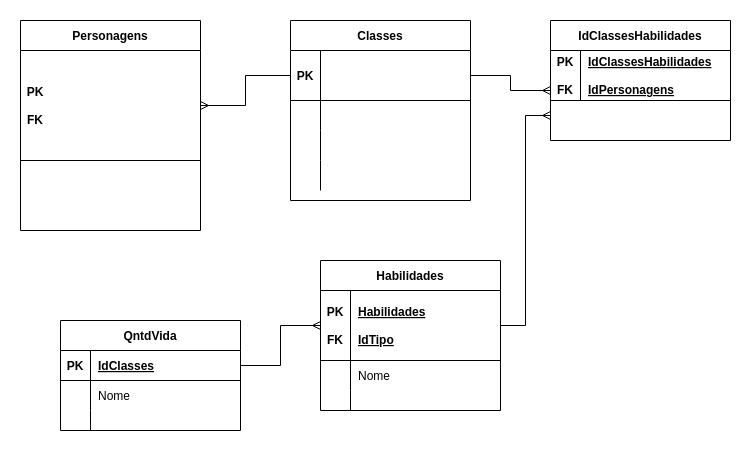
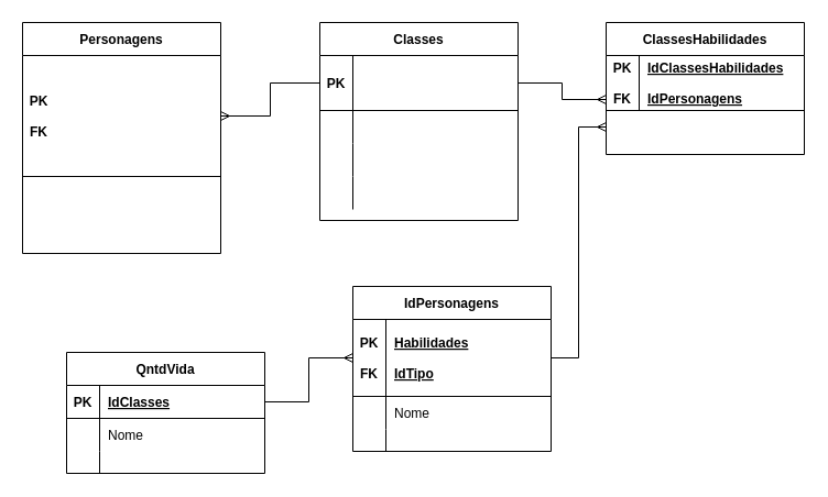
- <mxCell id="17" value="IdClassesHabilidades" style="shape=table;startSize=30;container=1;collapsible=1;childLayout=tableLayout;fixedRows=1;rowLines=0;fontStyle=1;align=center;resizeLast=1;" vertex="1" parent="1"><mxGeometry x="550" y="20" width="180" height="120" as="geometry" /></mxCell>
+ <mxCell id="17" value="ClassesHabilidades" style="shape=table;startSize=30;container=1;collapsible=1;childLayout=tableLayout;fixedRows=1;rowLines=0;fontStyle=1;align=center;resizeLast=1;" vertex="1" parent="1"><mxGeometry x="550" y="20" width="180" height="120" as="geometry" /></mxCell>
- <mxCell id="22" value="Habilidades" style="shape=table;startSize=30;container=1;collapsible=1;childLayout=tableLayout;fixedRows=1;rowLines=0;fontStyle=1;align=center;resizeLast=1;" vertex="1" parent="1"><mxGeometry x="320" y="260" width="180" height="150" as="geometry" /></mxCell>
+ <mxCell id="22" value="IdPersonagens" style="shape=table;startSize=30;container=1;collapsible=1;childLayout=tableLayout;fixedRows=1;rowLines=0;fontStyle=1;align=center;resizeLast=1;" vertex="1" parent="1"><mxGeometry x="320" y="260" width="180" height="150" as="geometry" /></mxCell>
